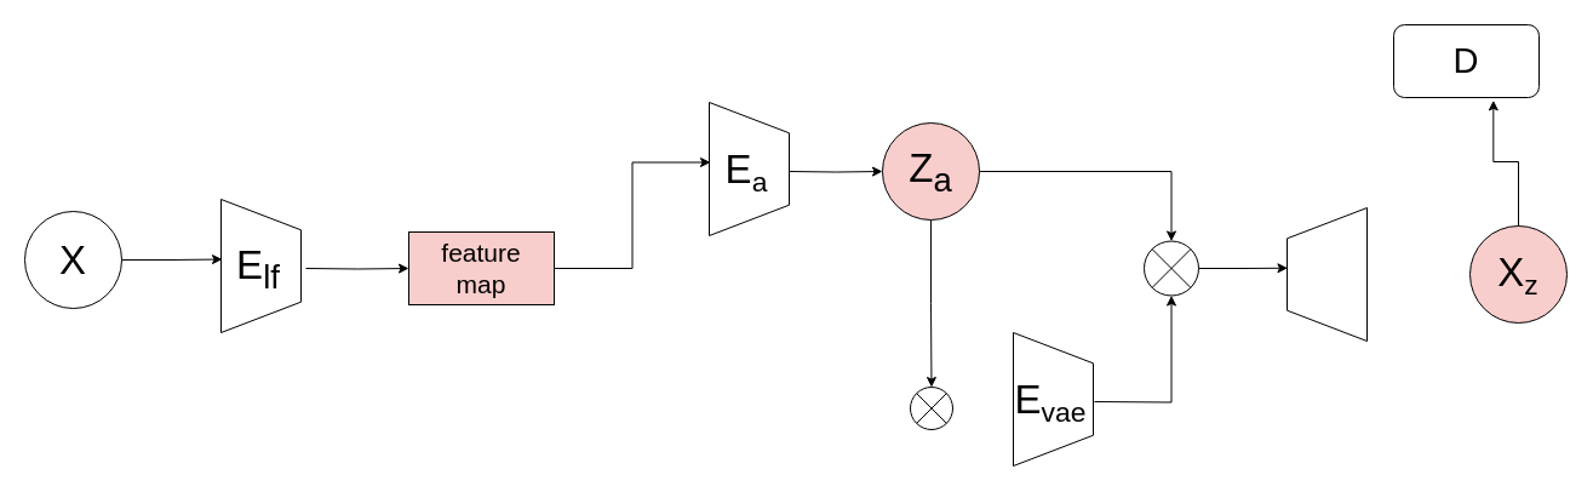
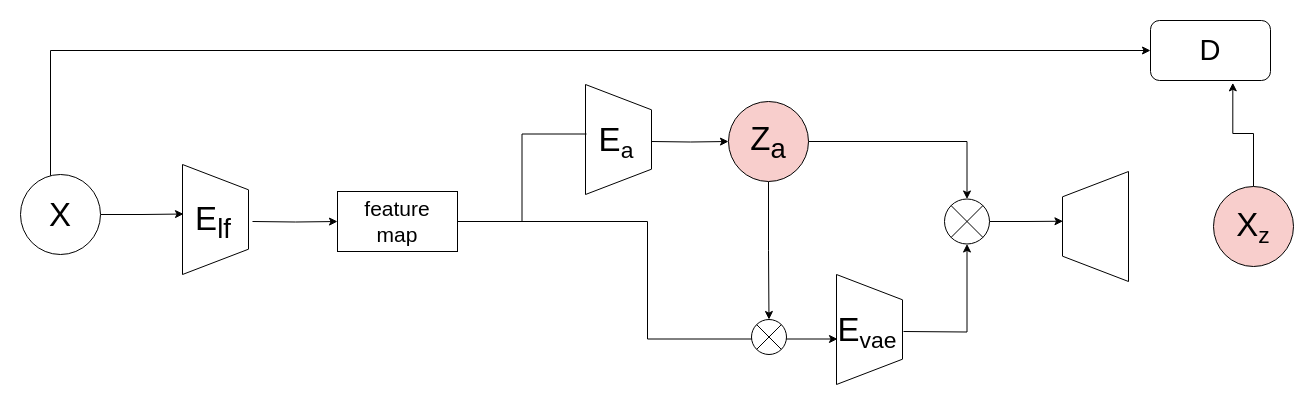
+ <mxCell id="4" style="edgeStyle=orthogonalEdgeStyle;rounded=0;orthogonalLoop=1;jettySize=auto;html=1;entryX=0;entryY=0.5;entryDx=0;entryDy=0;" edge="1" parent="1" source="5" target="30"><mxGeometry relative="1" as="geometry"><Array as="points"><mxPoint x="50" y="50" /></Array></mxGeometry></mxCell>
- <mxCell id="15" style="edgeStyle=orthogonalEdgeStyle;rounded=0;orthogonalLoop=1;jettySize=auto;html=1;entryX=0;entryY=0.25;entryDx=0;entryDy=0;" edge="1" parent="1" source="17" target="14"><mxGeometry relative="1" as="geometry" /></mxCell>
+ <mxCell id="15" style="edgeStyle=orthogonalEdgeStyle;rounded=0;orthogonalLoop=1;jettySize=auto;html=1;entryX=0;entryY=0.25;entryDx=0;entryDy=0;endArrow=none;" edge="1" parent="1" source="17" target="14"><mxGeometry relative="1" as="geometry" /></mxCell>
- <mxCell id="17" value="&lt;font style=&quot;font-size: 21px;&quot;&gt;feature&lt;br&gt;map&lt;/font&gt;" style="rounded=0;whiteSpace=wrap;html=1;fillColor=#f8cecc;" vertex="1" parent="1"><mxGeometry x="337" y="191" width="120" height="60" as="geometry" /></mxCell>
+ <mxCell id="17" value="&lt;font style=&quot;font-size: 21px;&quot;&gt;feature&lt;br&gt;map&lt;/font&gt;" style="rounded=0;whiteSpace=wrap;html=1;" vertex="1" parent="1"><mxGeometry x="337" y="191" width="120" height="60" as="geometry" /></mxCell>
+ <mxCell id="16" style="edgeStyle=orthogonalEdgeStyle;rounded=0;orthogonalLoop=1;jettySize=auto;html=1;entryX=0;entryY=0.75;entryDx=0;entryDy=0;" edge="1" parent="1" source="17" target="11"><mxGeometry relative="1" as="geometry" /></mxCell>
